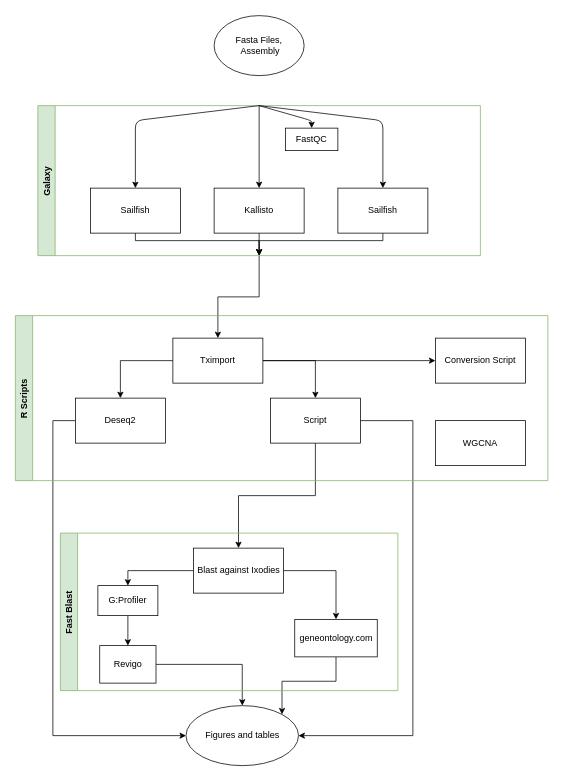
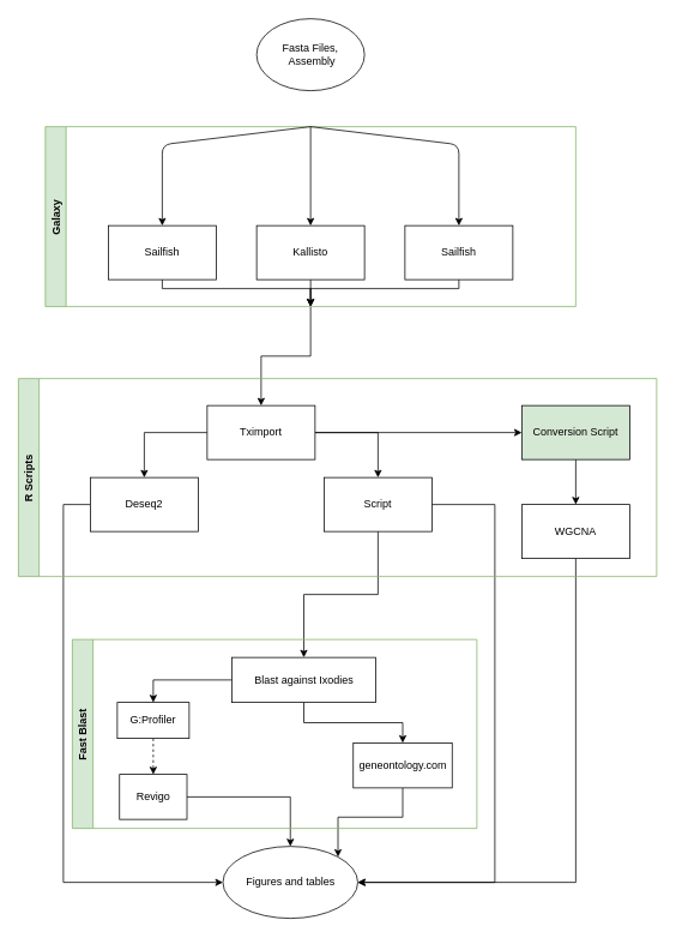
- <mxCell id="36" value="" style="endArrow=classic;html=1;entryX=0.5;entryY=0;entryDx=0;entryDy=0;exitX=0.5;exitY=0;exitDx=0;exitDy=0;" edge="1" parent="25" source="25" target="35"><mxGeometry width="50" height="50" relative="1" as="geometry"><mxPoint x="310" y="30" as="sourcePoint" /><mxPoint x="330" y="30" as="targetPoint" /><Array as="points"><mxPoint x="330" y="10" /><mxPoint x="365" y="20" /></Array></mxGeometry></mxCell>
- <mxCell id="35" value="FastQC" style="rounded=0;whiteSpace=wrap;html=1;" vertex="1" parent="25"><mxGeometry x="330" y="30" width="70" height="30" as="geometry" /></mxCell>
- <mxCell id="38" value="Conversion Script" style="rounded=0;whiteSpace=wrap;html=1;" vertex="1" parent="1"><mxGeometry x="580" y="450" width="120" height="60" as="geometry" /></mxCell>
+ <mxCell id="38" value="Conversion Script" style="rounded=0;whiteSpace=wrap;html=1;fillColor=#d5e8d4;" vertex="1" parent="1"><mxGeometry x="580" y="450" width="120" height="60" as="geometry" /></mxCell>
+ <mxCell id="37" style="edgeStyle=orthogonalEdgeStyle;rounded=0;orthogonalLoop=1;jettySize=auto;html=1;entryX=0.5;entryY=0;entryDx=0;entryDy=0;" edge="1" parent="1" source="38" target="19"><mxGeometry relative="1" as="geometry" /></mxCell>
- <mxCell id="10" value="&lt;div&gt;Blast against Ixodies&lt;/div&gt;" style="rounded=0;whiteSpace=wrap;html=1;" parent="1" vertex="1"><mxGeometry x="257.5" y="730" width="120" height="60" as="geometry" /></mxCell>
+ <mxCell id="10" value="&lt;div&gt;Blast against Ixodies&lt;/div&gt;" style="rounded=0;whiteSpace=wrap;html=1;" parent="1" vertex="1"><mxGeometry x="257.5" y="730" width="160" height="50" as="geometry" /></mxCell>
- <mxCell id="11" style="edgeStyle=orthogonalEdgeStyle;rounded=0;orthogonalLoop=1;jettySize=auto;html=1;entryX=0.5;entryY=0;entryDx=0;entryDy=0;" parent="1" source="12" target="14" edge="1"><mxGeometry relative="1" as="geometry" /></mxCell>
+ <mxCell id="11" style="edgeStyle=orthogonalEdgeStyle;rounded=0;orthogonalLoop=1;jettySize=auto;html=1;entryX=0.5;entryY=0;entryDx=0;entryDy=0;dashed=1;" parent="1" source="12" target="14" edge="1"><mxGeometry relative="1" as="geometry" /></mxCell>
+ <mxCell id="18" style="edgeStyle=orthogonalEdgeStyle;rounded=0;orthogonalLoop=1;jettySize=auto;html=1;exitX=0.5;exitY=1;exitDx=0;exitDy=0;entryX=1;entryY=0.5;entryDx=0;entryDy=0;" parent="1" source="19" target="17" edge="1"><mxGeometry relative="1" as="geometry" /></mxCell>
